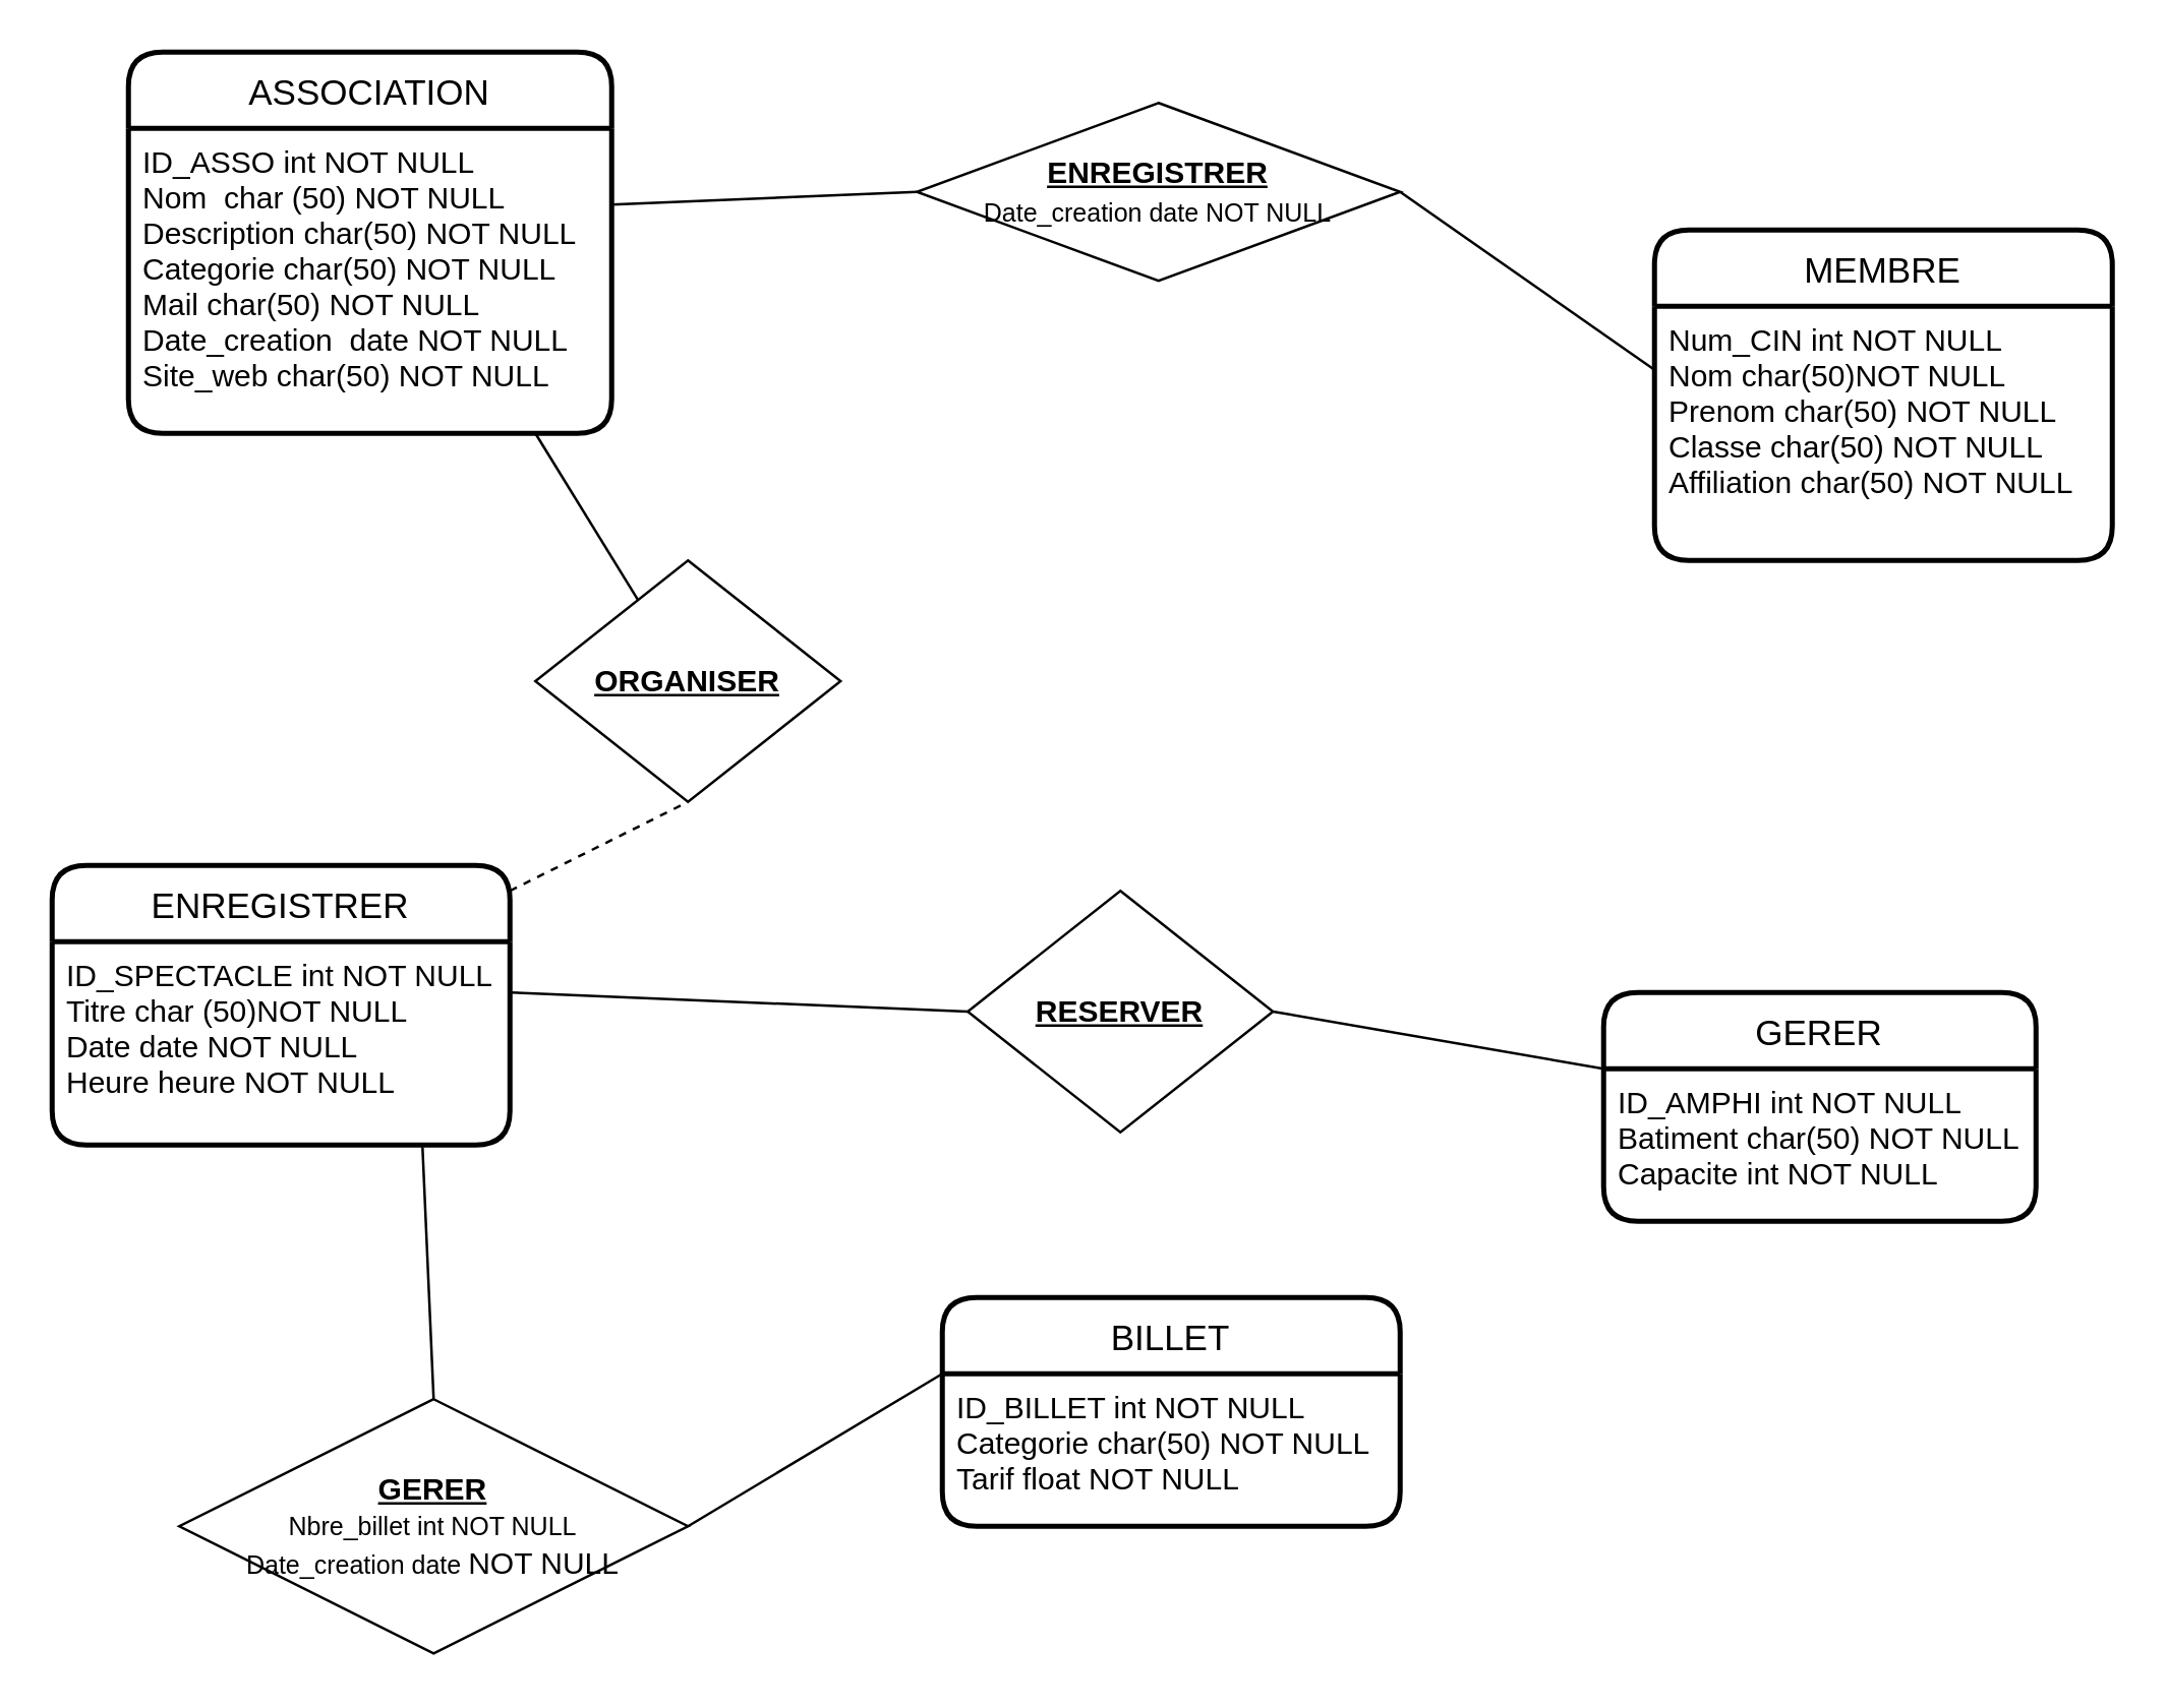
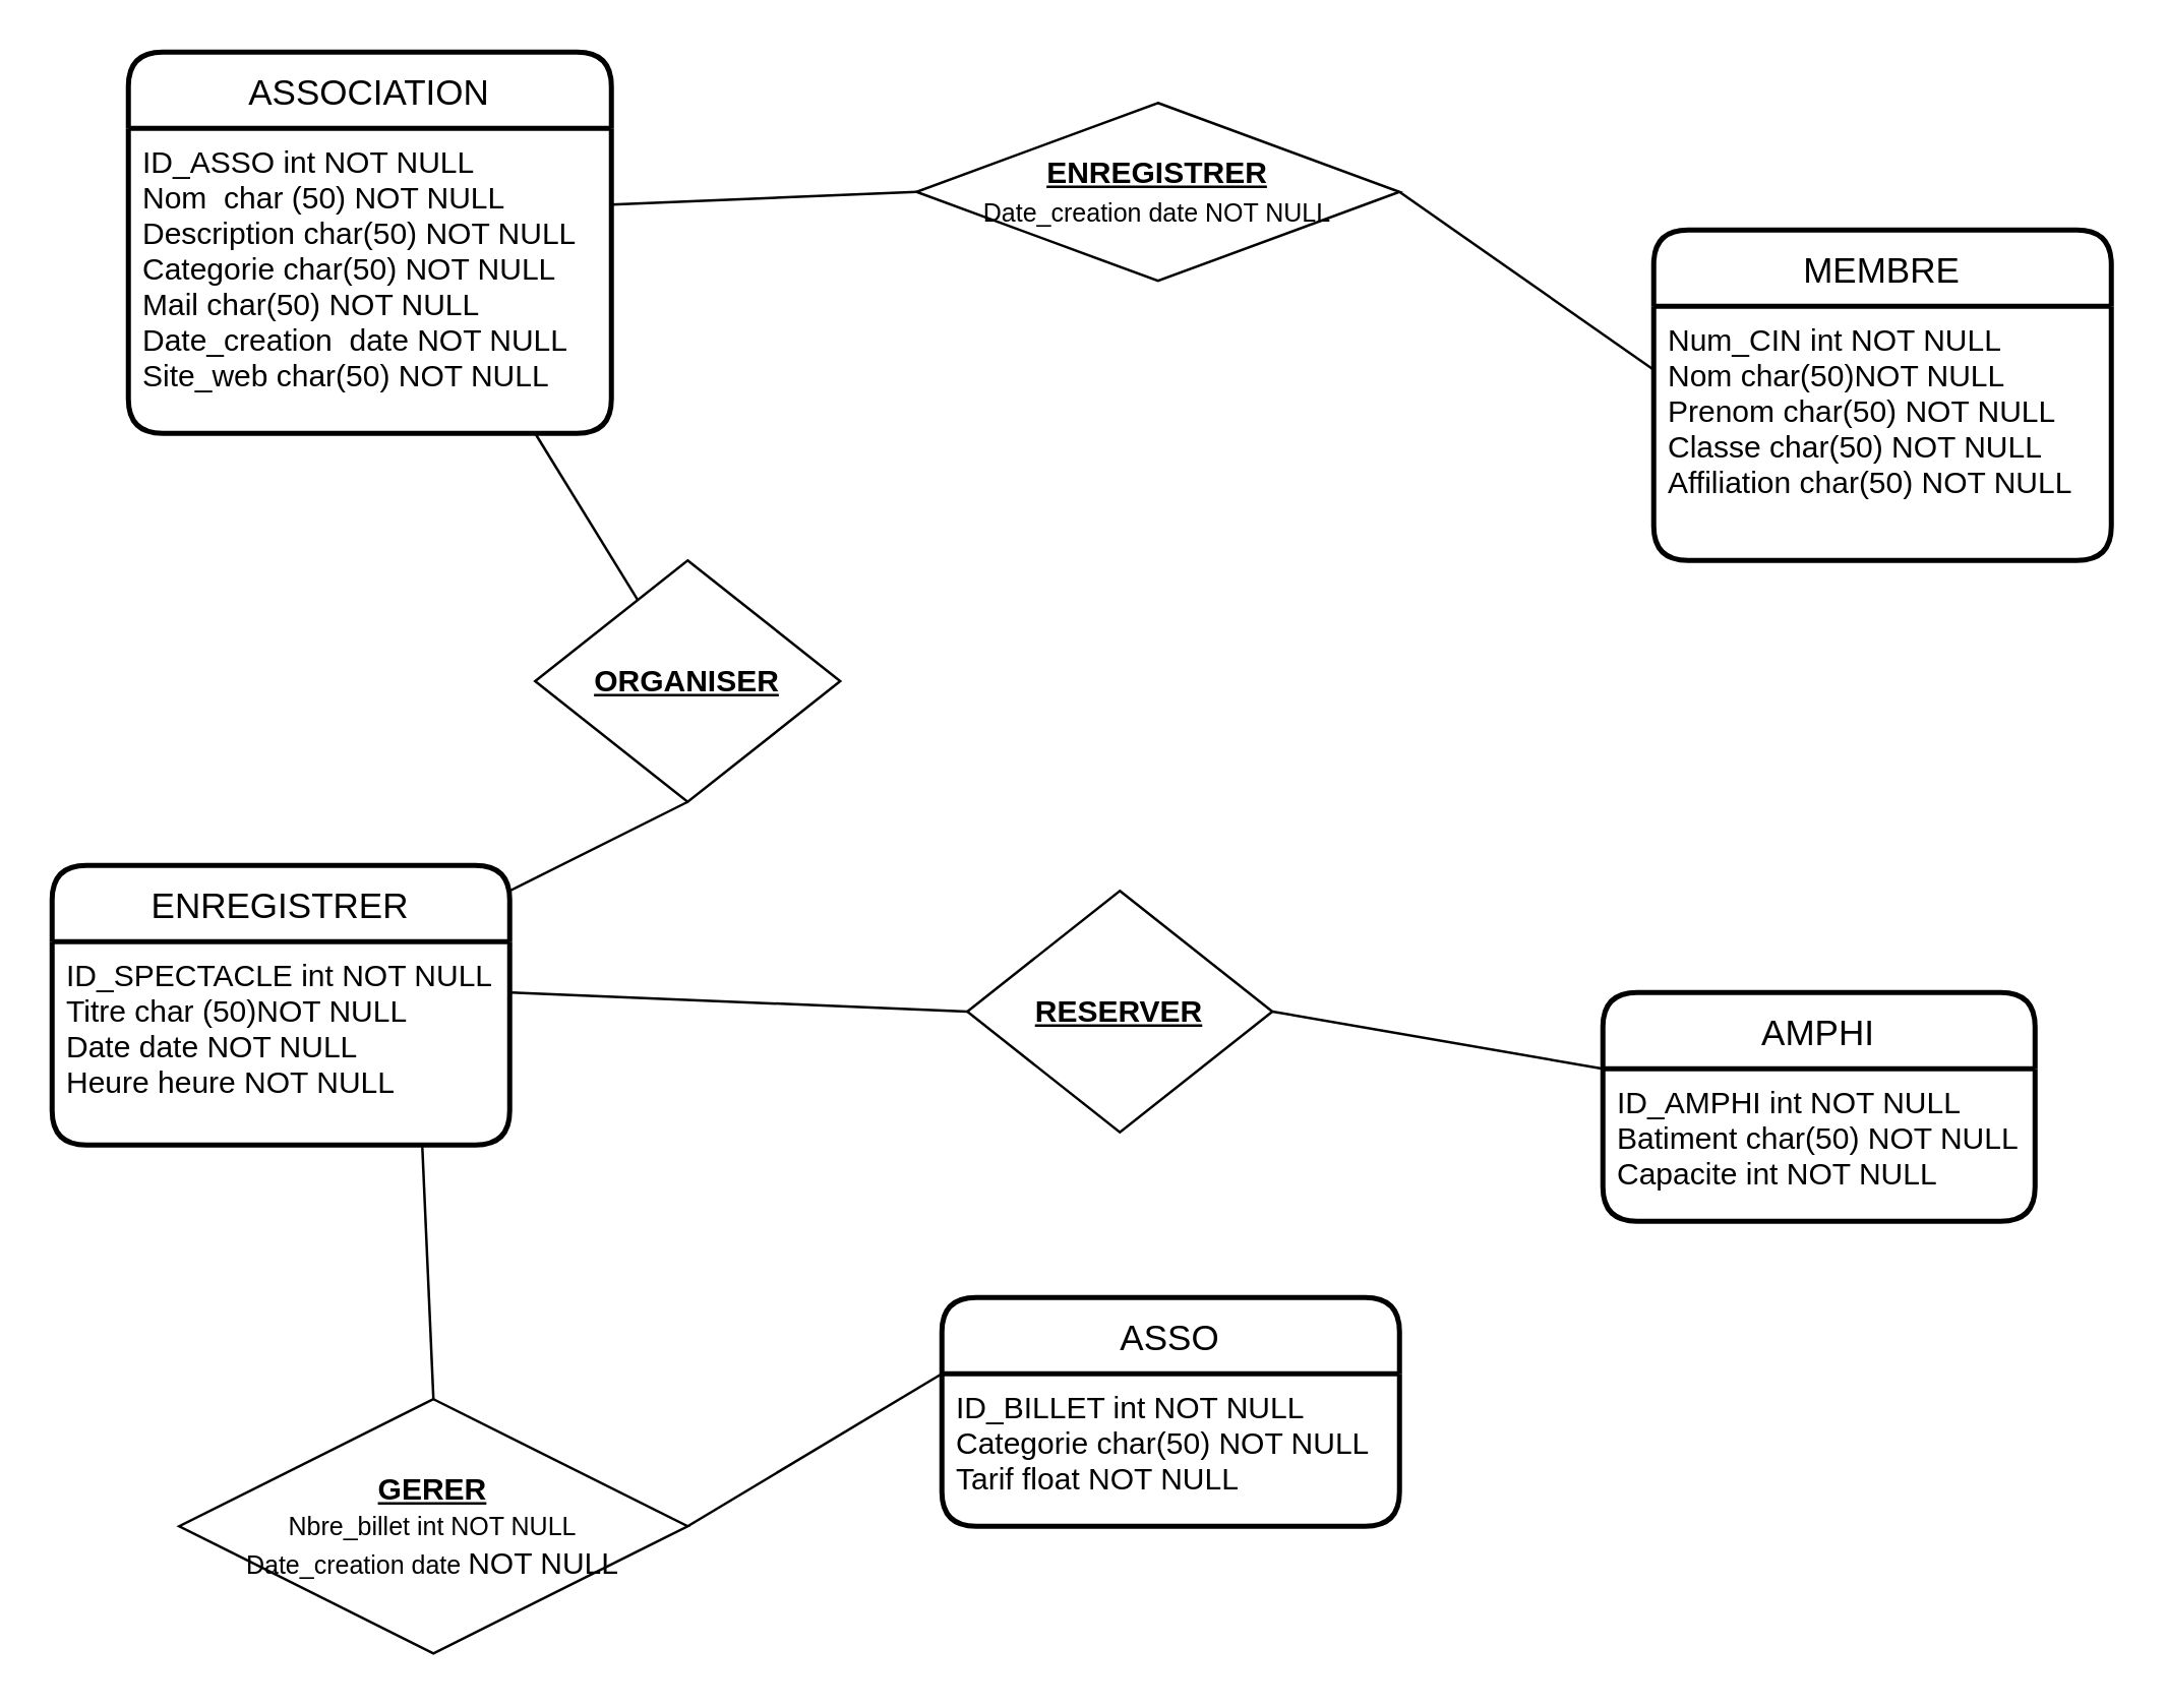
- <mxCell id="15" value="" style="fontSize=12;html=1;endArrow=none;startArrow=none;rounded=0;entryX=0.5;entryY=1;entryDx=0;entryDy=0;endFill=0;startFill=0;dashed=1;" parent="1" source="8" target="12" edge="1"><mxGeometry width="100" height="100" relative="1" as="geometry"><mxPoint x="170" y="370" as="sourcePoint" /><mxPoint x="270" y="270" as="targetPoint" /></mxGeometry></mxCell>
+ <mxCell id="15" value="" style="fontSize=12;html=1;endArrow=none;startArrow=none;rounded=0;entryX=0.5;entryY=1;entryDx=0;entryDy=0;endFill=0;startFill=0;" parent="1" source="8" target="12" edge="1"><mxGeometry width="100" height="100" relative="1" as="geometry"><mxPoint x="170" y="370" as="sourcePoint" /><mxPoint x="270" y="270" as="targetPoint" /></mxGeometry></mxCell>
- <mxCell id="6" value="GERER" style="swimlane;childLayout=stackLayout;horizontal=1;startSize=30;horizontalStack=0;rounded=1;fontSize=14;fontStyle=0;strokeWidth=2;resizeParent=0;resizeLast=1;shadow=0;dashed=0;align=center;" parent="1" vertex="1"><mxGeometry x="630" y="390" width="170" height="90" as="geometry" /></mxCell>
+ <mxCell id="6" value="AMPHI" style="swimlane;childLayout=stackLayout;horizontal=1;startSize=30;horizontalStack=0;rounded=1;fontSize=14;fontStyle=0;strokeWidth=2;resizeParent=0;resizeLast=1;shadow=0;dashed=0;align=center;" parent="1" vertex="1"><mxGeometry x="630" y="390" width="170" height="90" as="geometry" /></mxCell>
- <mxCell id="10" value="BILLET" style="swimlane;childLayout=stackLayout;horizontal=1;startSize=30;horizontalStack=0;rounded=1;fontSize=14;fontStyle=0;strokeWidth=2;resizeParent=0;resizeLast=1;shadow=0;dashed=0;align=center;" parent="1" vertex="1"><mxGeometry x="370" y="510" width="180" height="90" as="geometry" /></mxCell>
+ <mxCell id="10" value="ASSO" style="swimlane;childLayout=stackLayout;horizontal=1;startSize=30;horizontalStack=0;rounded=1;fontSize=14;fontStyle=0;strokeWidth=2;resizeParent=0;resizeLast=1;shadow=0;dashed=0;align=center;" parent="1" vertex="1"><mxGeometry x="370" y="510" width="180" height="90" as="geometry" /></mxCell>
